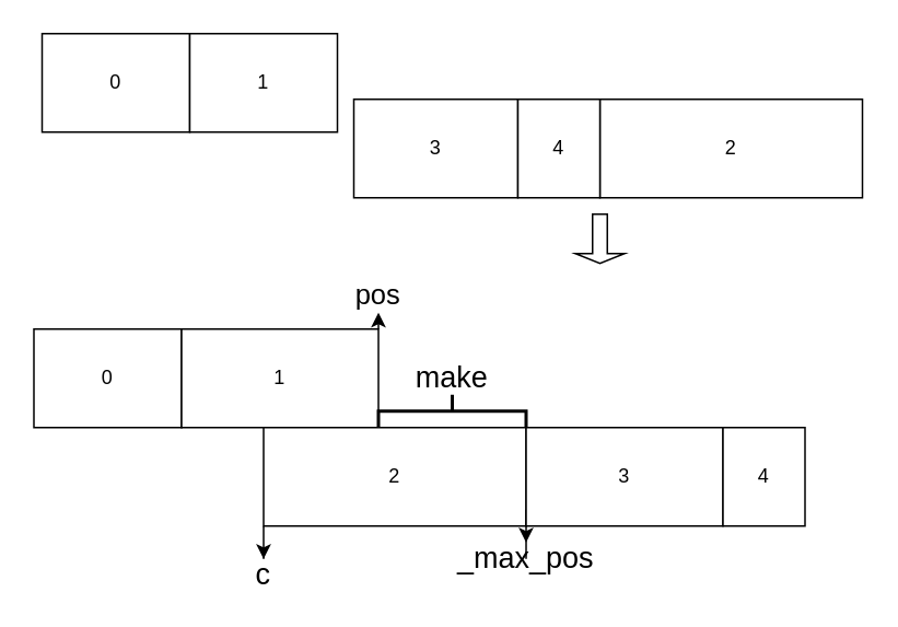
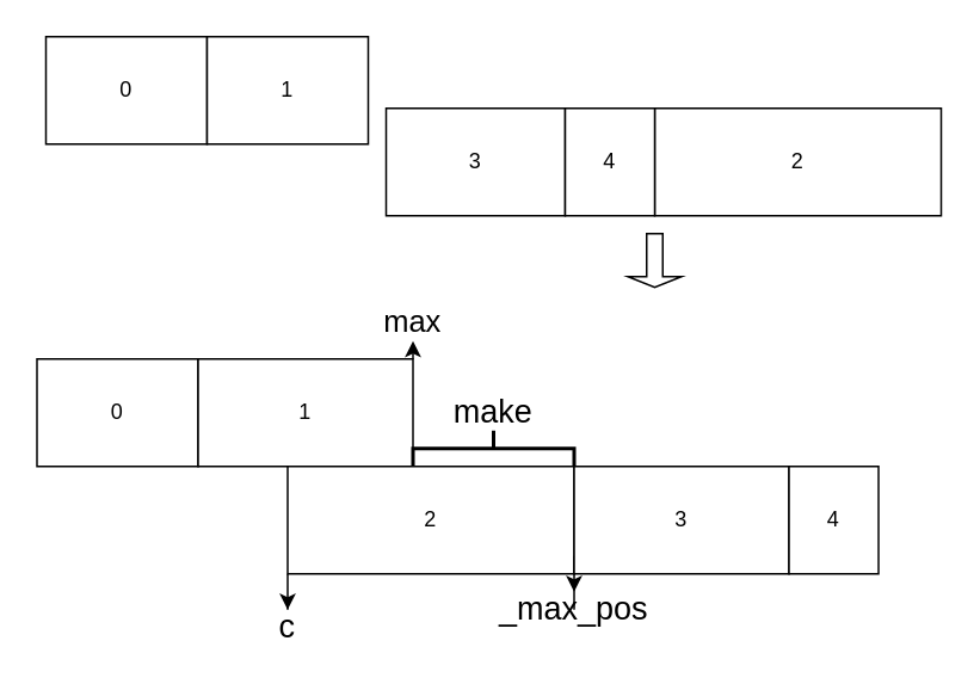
- <mxCell id="15" value="pos" style="text;html=1;strokeColor=none;fillColor=none;align=center;verticalAlign=middle;whiteSpace=wrap;rounded=0;fontSize=17;" vertex="1" parent="1"><mxGeometry x="210" y="170" width="40" height="20" as="geometry" /></mxCell>
+ <mxCell id="15" value="max" style="text;html=1;strokeColor=none;fillColor=none;align=center;verticalAlign=middle;whiteSpace=wrap;rounded=0;fontSize=17;" vertex="1" parent="1"><mxGeometry x="210" y="170" width="40" height="20" as="geometry" /></mxCell>
